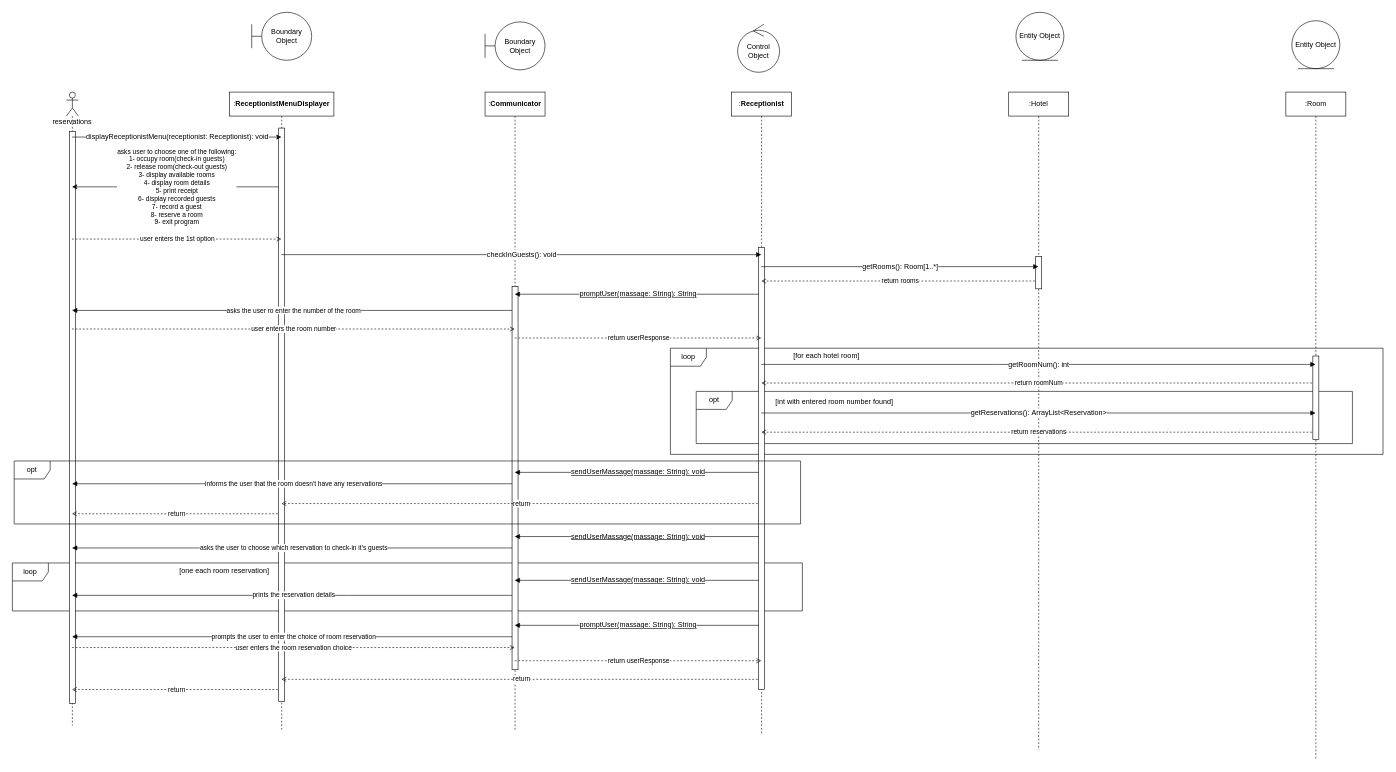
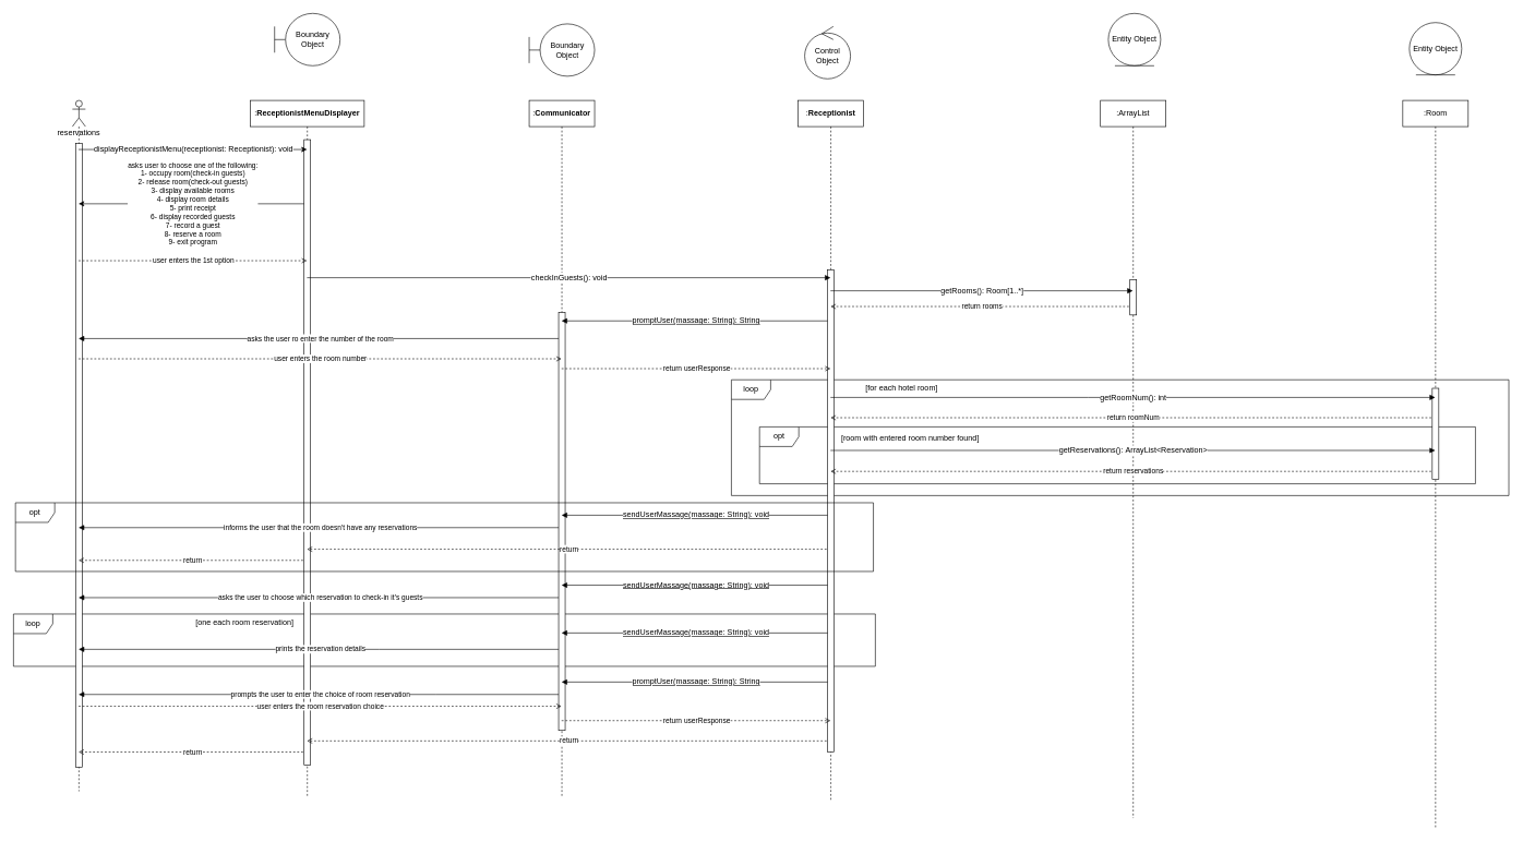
- <mxCell id="31" value=":Hotel" style="shape=umlLifeline;perimeter=lifelinePerimeter;whiteSpace=wrap;html=1;container=1;collapsible=0;recursiveResize=0;outlineConnect=0;" parent="1" vertex="1"><mxGeometry x="1681" y="153" width="100" height="1097" as="geometry" /></mxCell>
+ <mxCell id="31" value=":ArrayList" style="shape=umlLifeline;perimeter=lifelinePerimeter;whiteSpace=wrap;html=1;container=1;collapsible=0;recursiveResize=0;outlineConnect=0;" parent="1" vertex="1"><mxGeometry x="1681" y="153" width="100" height="1097" as="geometry" /></mxCell>
- <mxCell id="38" value="[int with entered room number found]" style="text;html=1;align=center;verticalAlign=middle;resizable=0;points=[];autosize=1;strokeColor=none;fillColor=none;" parent="1" vertex="1"><mxGeometry x="1275" y="657" width="229" height="26" as="geometry" /></mxCell>
+ <mxCell id="38" value="[room with entered room number found]" style="text;html=1;align=center;verticalAlign=middle;resizable=0;points=[];autosize=1;strokeColor=none;fillColor=none;" parent="1" vertex="1"><mxGeometry x="1275" y="657" width="229" height="26" as="geometry" /></mxCell>
